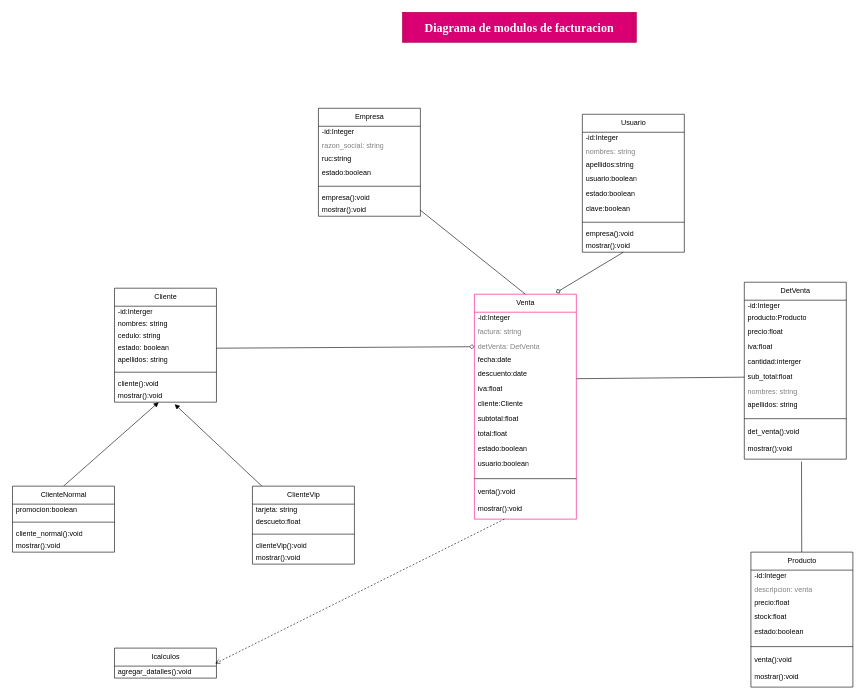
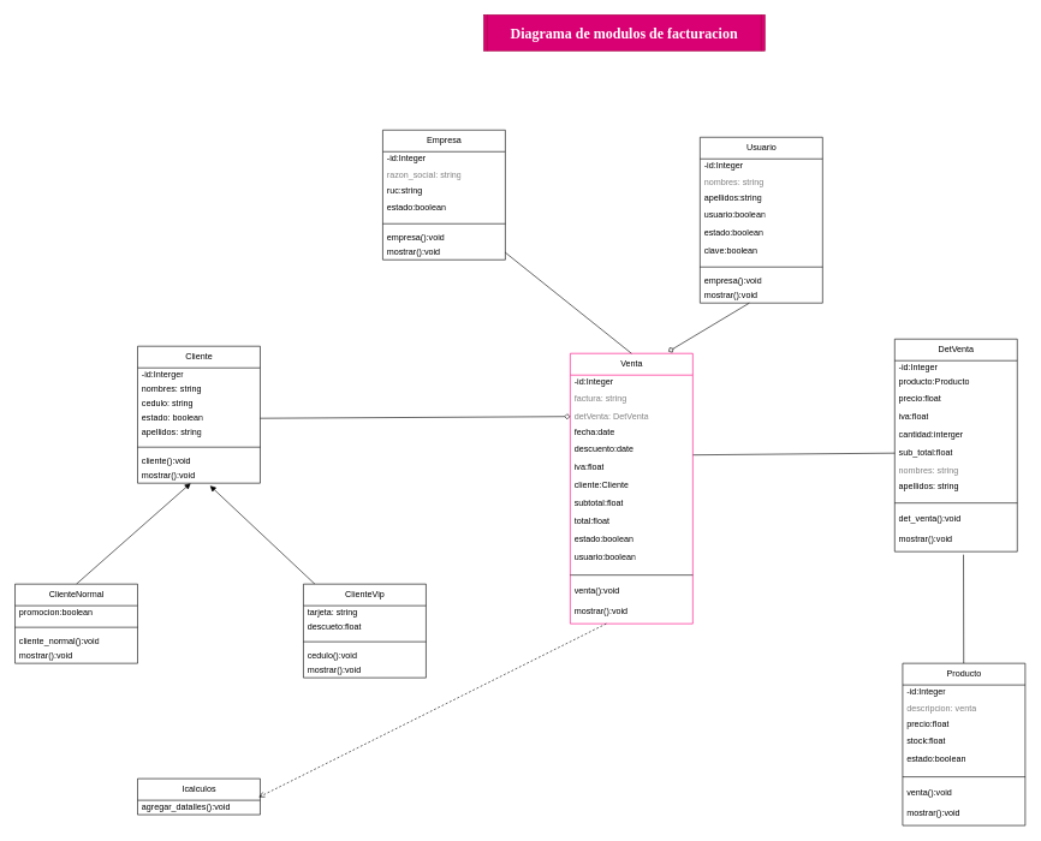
- <mxCell id="59" value="clienteVip():void" style="text;html=1;strokeColor=none;fillColor=none;align=left;verticalAlign=middle;spacingLeft=4;spacingRight=4;overflow=hidden;rotatable=0;points=[[0,0.5],[1,0.5]];portConstraint=eastwest;" vertex="1" parent="55"><mxGeometry y="90" width="170" height="20" as="geometry" /></mxCell>
+ <mxCell id="59" value="cedulo():void" style="text;html=1;strokeColor=none;fillColor=none;align=left;verticalAlign=middle;spacingLeft=4;spacingRight=4;overflow=hidden;rotatable=0;points=[[0,0.5],[1,0.5]];portConstraint=eastwest;" vertex="1" parent="55"><mxGeometry y="90" width="170" height="20" as="geometry" /></mxCell>
